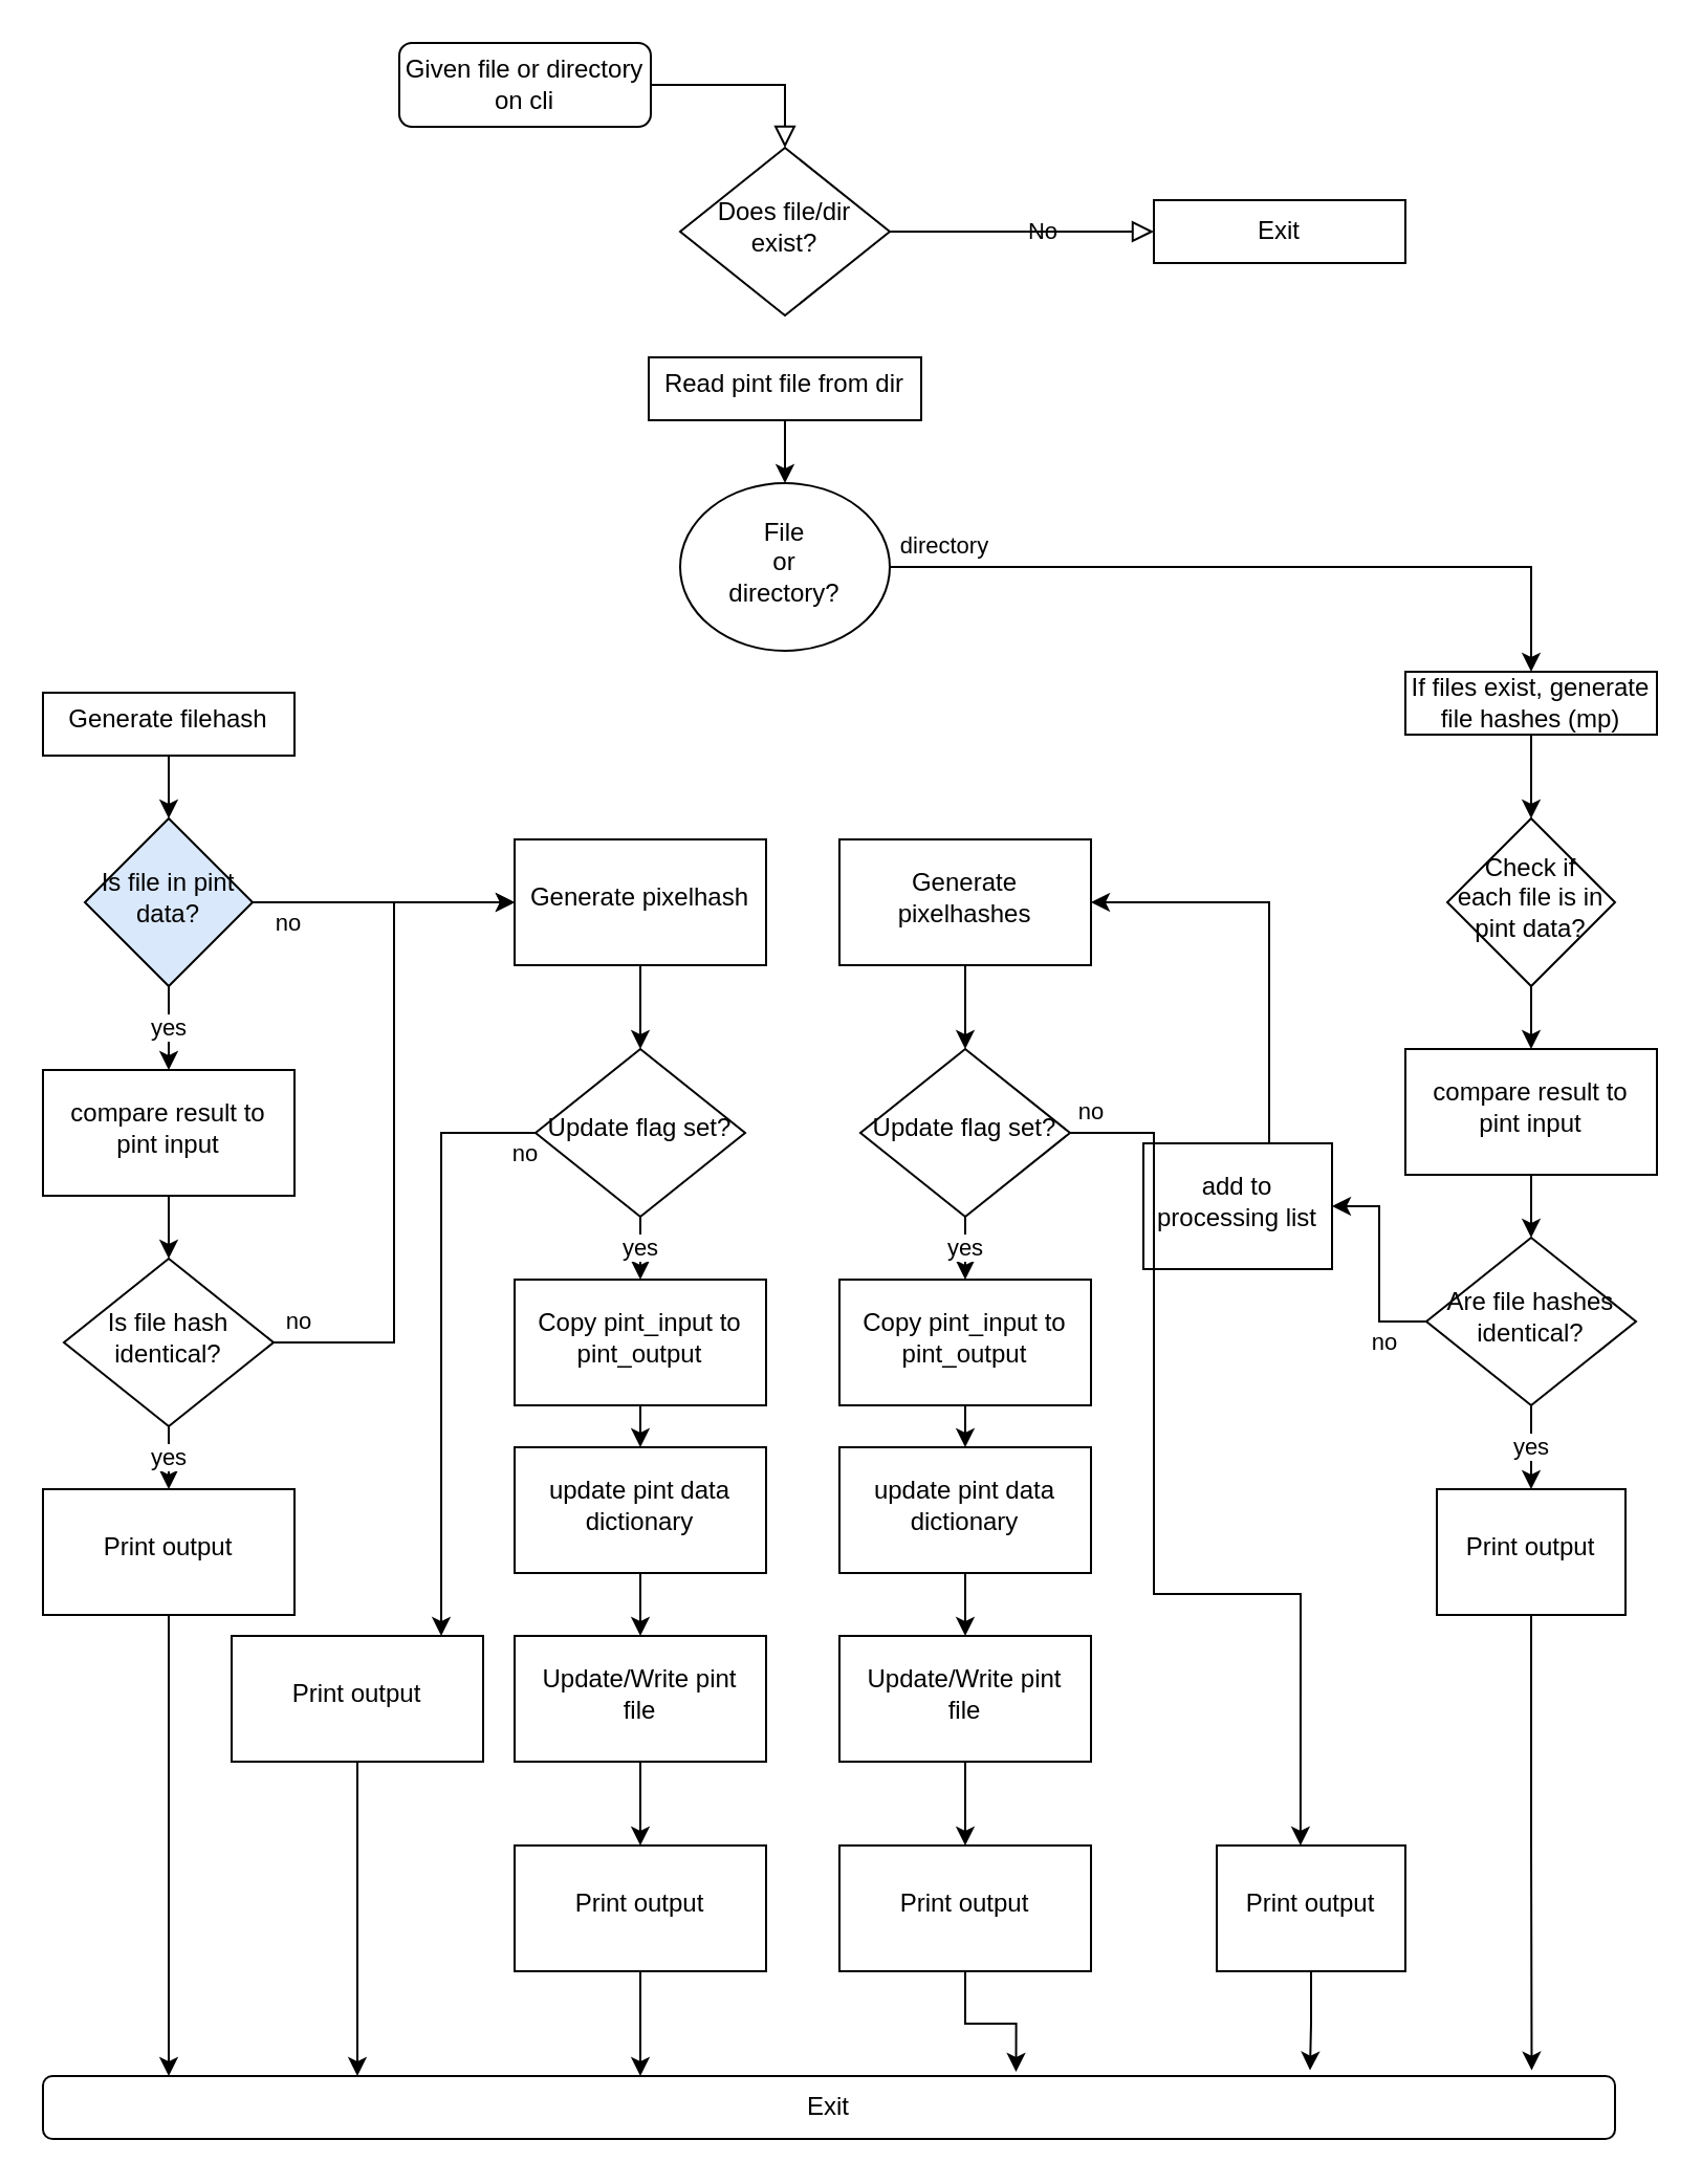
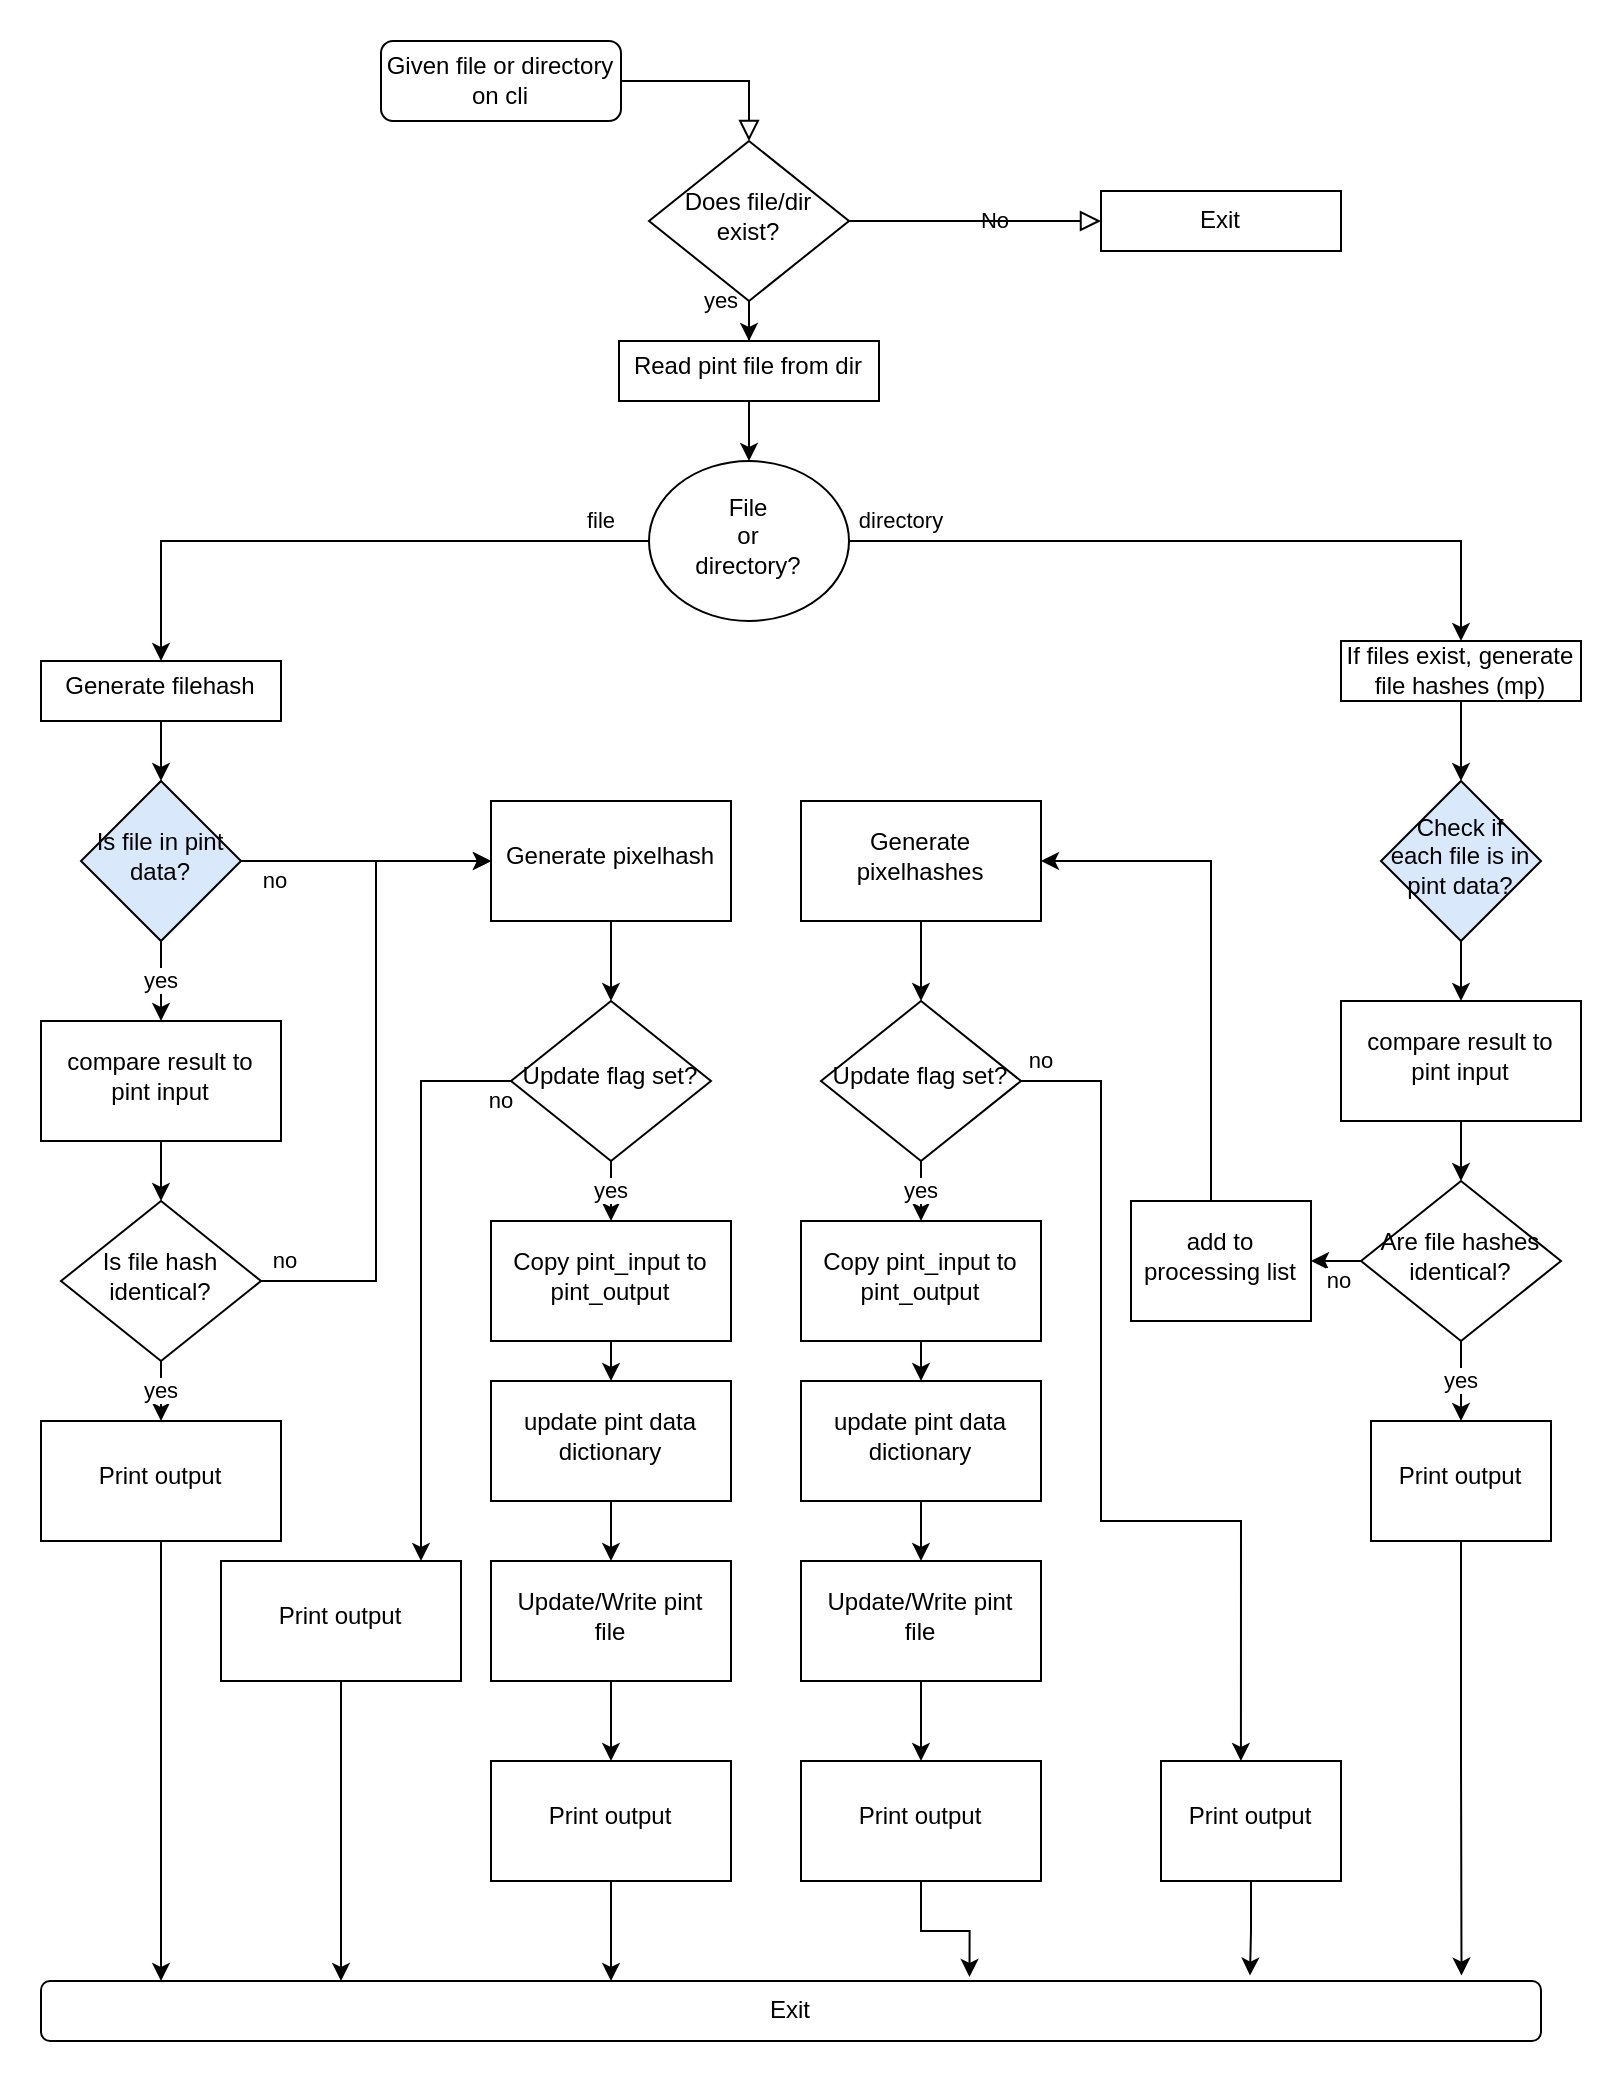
+ <mxCell id="5" value="yes" style="edgeStyle=orthogonalEdgeStyle;rounded=0;orthogonalLoop=1;jettySize=auto;html=1;" edge="1" parent="1" source="6" target="12"><mxGeometry x="0.333" y="-14" relative="1" as="geometry"><mxPoint as="offset" /></mxGeometry></mxCell>
+ <mxCell id="7" value="file" style="edgeStyle=orthogonalEdgeStyle;rounded=0;orthogonalLoop=1;jettySize=auto;html=1;entryX=0.5;entryY=0;entryDx=0;entryDy=0;" edge="1" parent="1" source="8" target="24"><mxGeometry x="-0.842" y="-10" relative="1" as="geometry"><mxPoint x="254" y="270" as="targetPoint" /><mxPoint as="offset" /></mxGeometry></mxCell>
- <mxCell id="44" value="Check if each file is in pint data?" style="rhombus;whiteSpace=wrap;html=1;shadow=0;strokeWidth=1;spacing=6;spacingTop=-4;" parent="1" vertex="1"><mxGeometry x="690" y="390" width="80" height="80" as="geometry" /></mxCell>
+ <mxCell id="44" value="Check if each file is in pint data?" style="rhombus;whiteSpace=wrap;html=1;shadow=0;strokeWidth=1;spacing=6;spacingTop=-4;fillColor=#dae8fc;" parent="1" vertex="1"><mxGeometry x="690" y="390" width="80" height="80" as="geometry" /></mxCell>
- <mxCell id="51" value="add to processing list" style="whiteSpace=wrap;html=1;shadow=0;strokeWidth=1;spacing=6;spacingTop=-4;" parent="1" vertex="1"><mxGeometry x="545" y="545" width="90" height="60" as="geometry" /></mxCell>
+ <mxCell id="51" value="add to processing list" style="whiteSpace=wrap;html=1;shadow=0;strokeWidth=1;spacing=6;spacingTop=-4;" parent="1" vertex="1"><mxGeometry x="565" y="600" width="90" height="60" as="geometry" /></mxCell>
